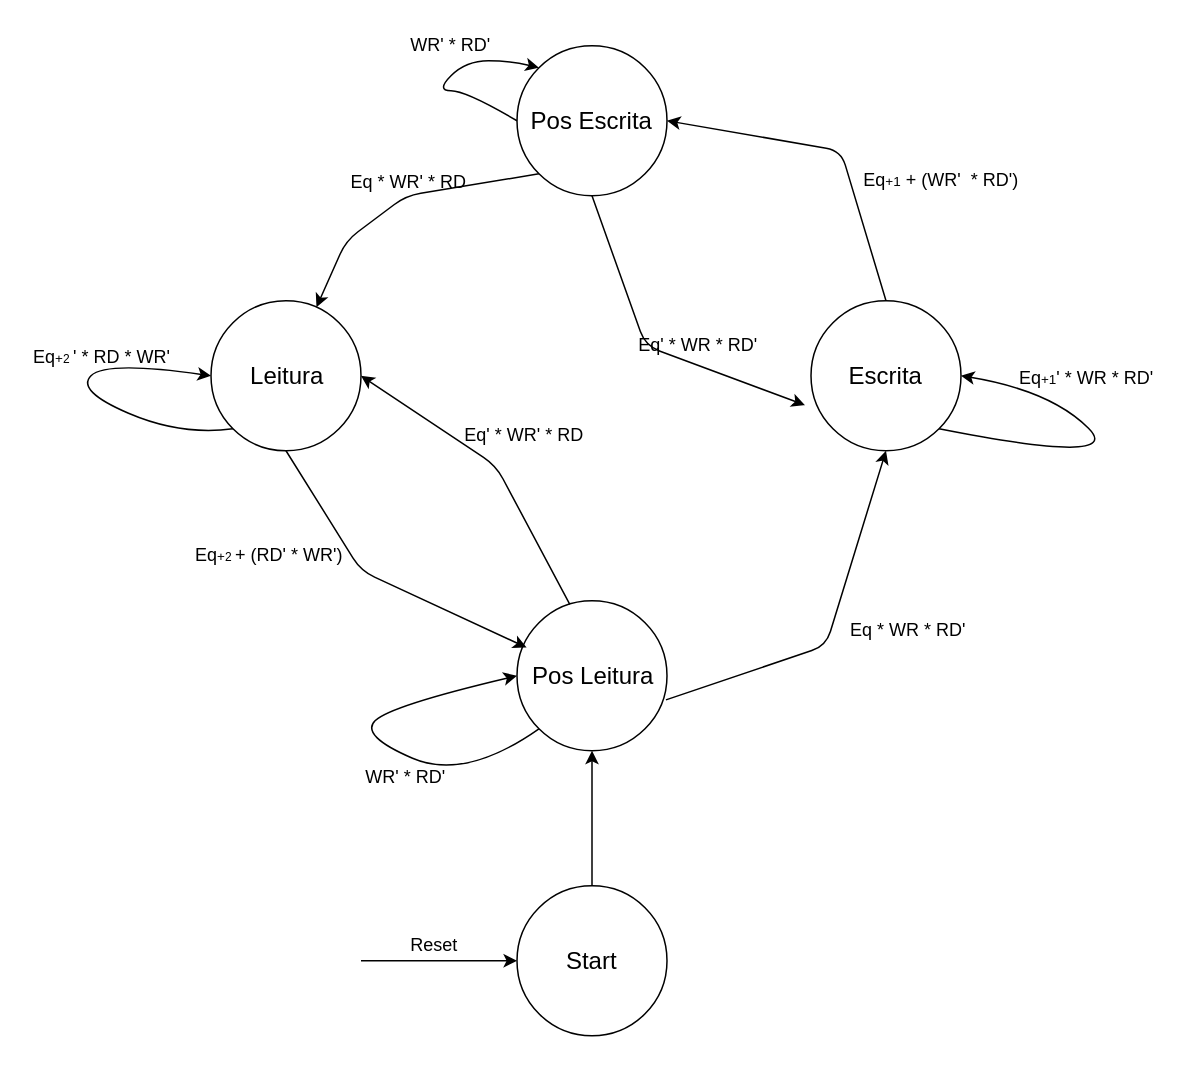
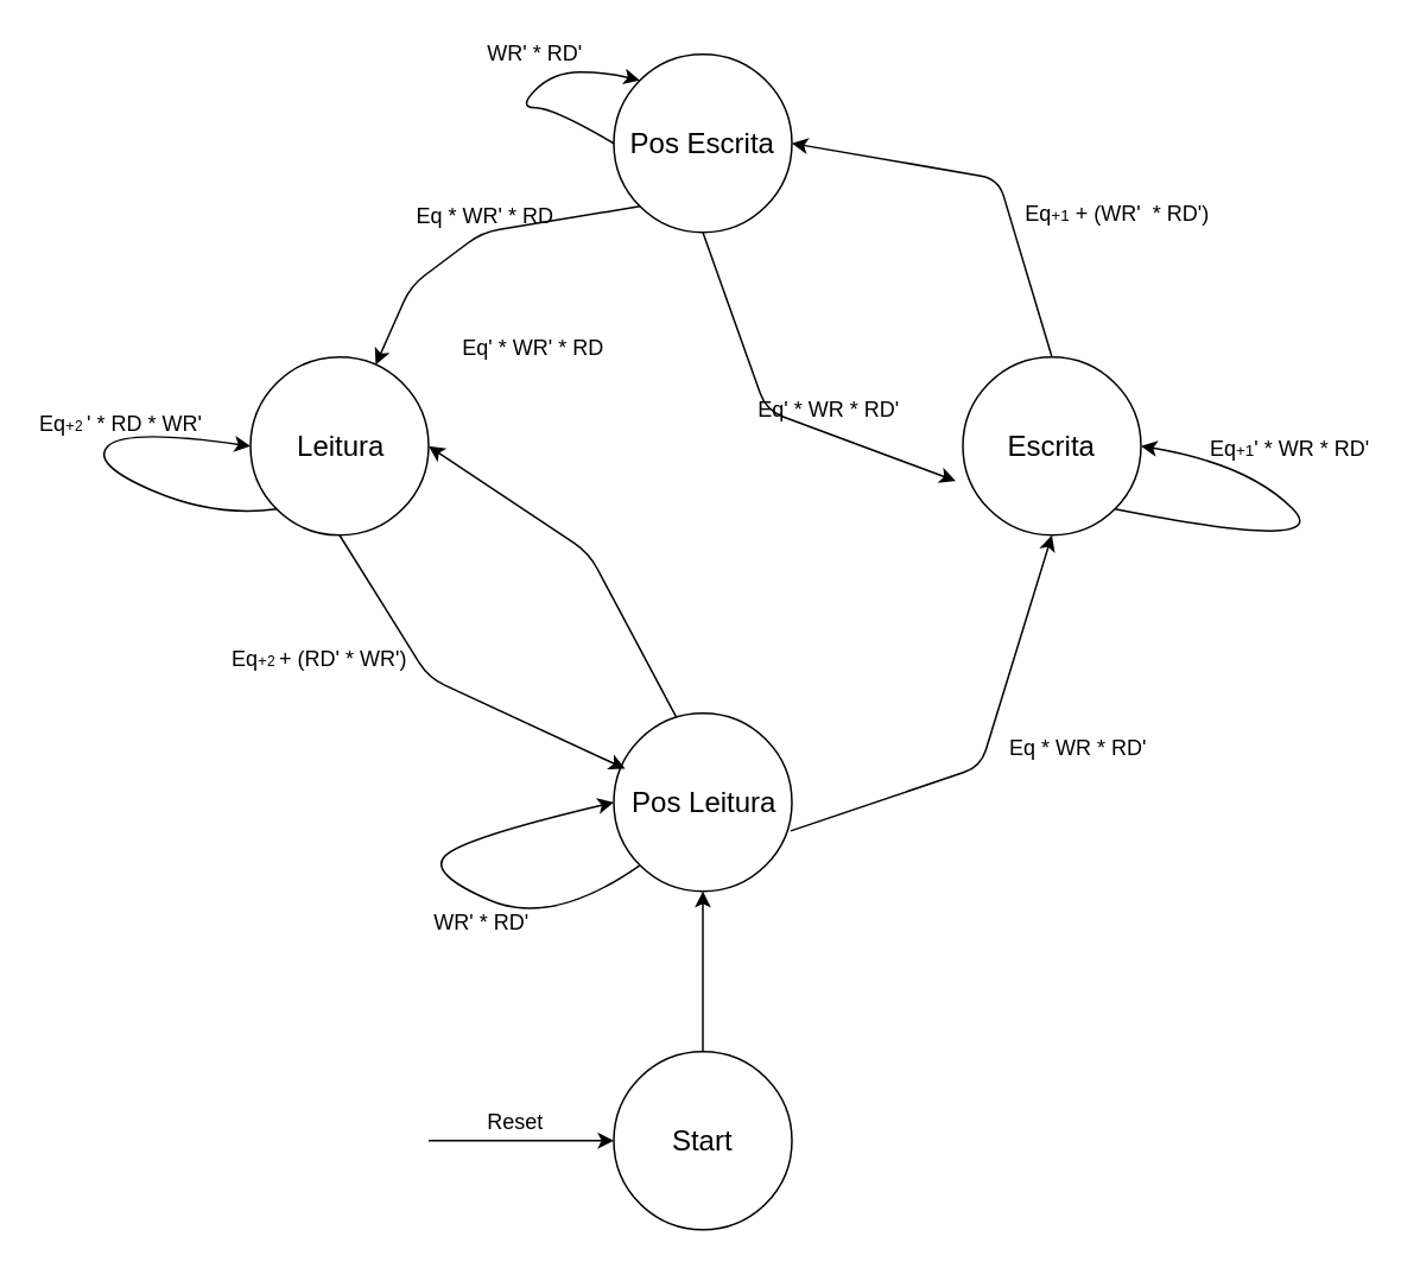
- <mxCell id="24" value="Eq' * WR' * RD" style="text;html=1;strokeColor=none;fillColor=none;align=center;verticalAlign=middle;whiteSpace=wrap;rounded=0;" vertex="1" parent="1"><mxGeometry x="304" y="280" width="90" height="20" as="geometry" /></mxCell>
+ <mxCell id="24" value="Eq' * WR' * RD" style="text;html=1;strokeColor=none;fillColor=none;align=center;verticalAlign=middle;whiteSpace=wrap;rounded=0;" vertex="1" parent="1"><mxGeometry x="254" y="185" width="90" height="20" as="geometry" /></mxCell>
